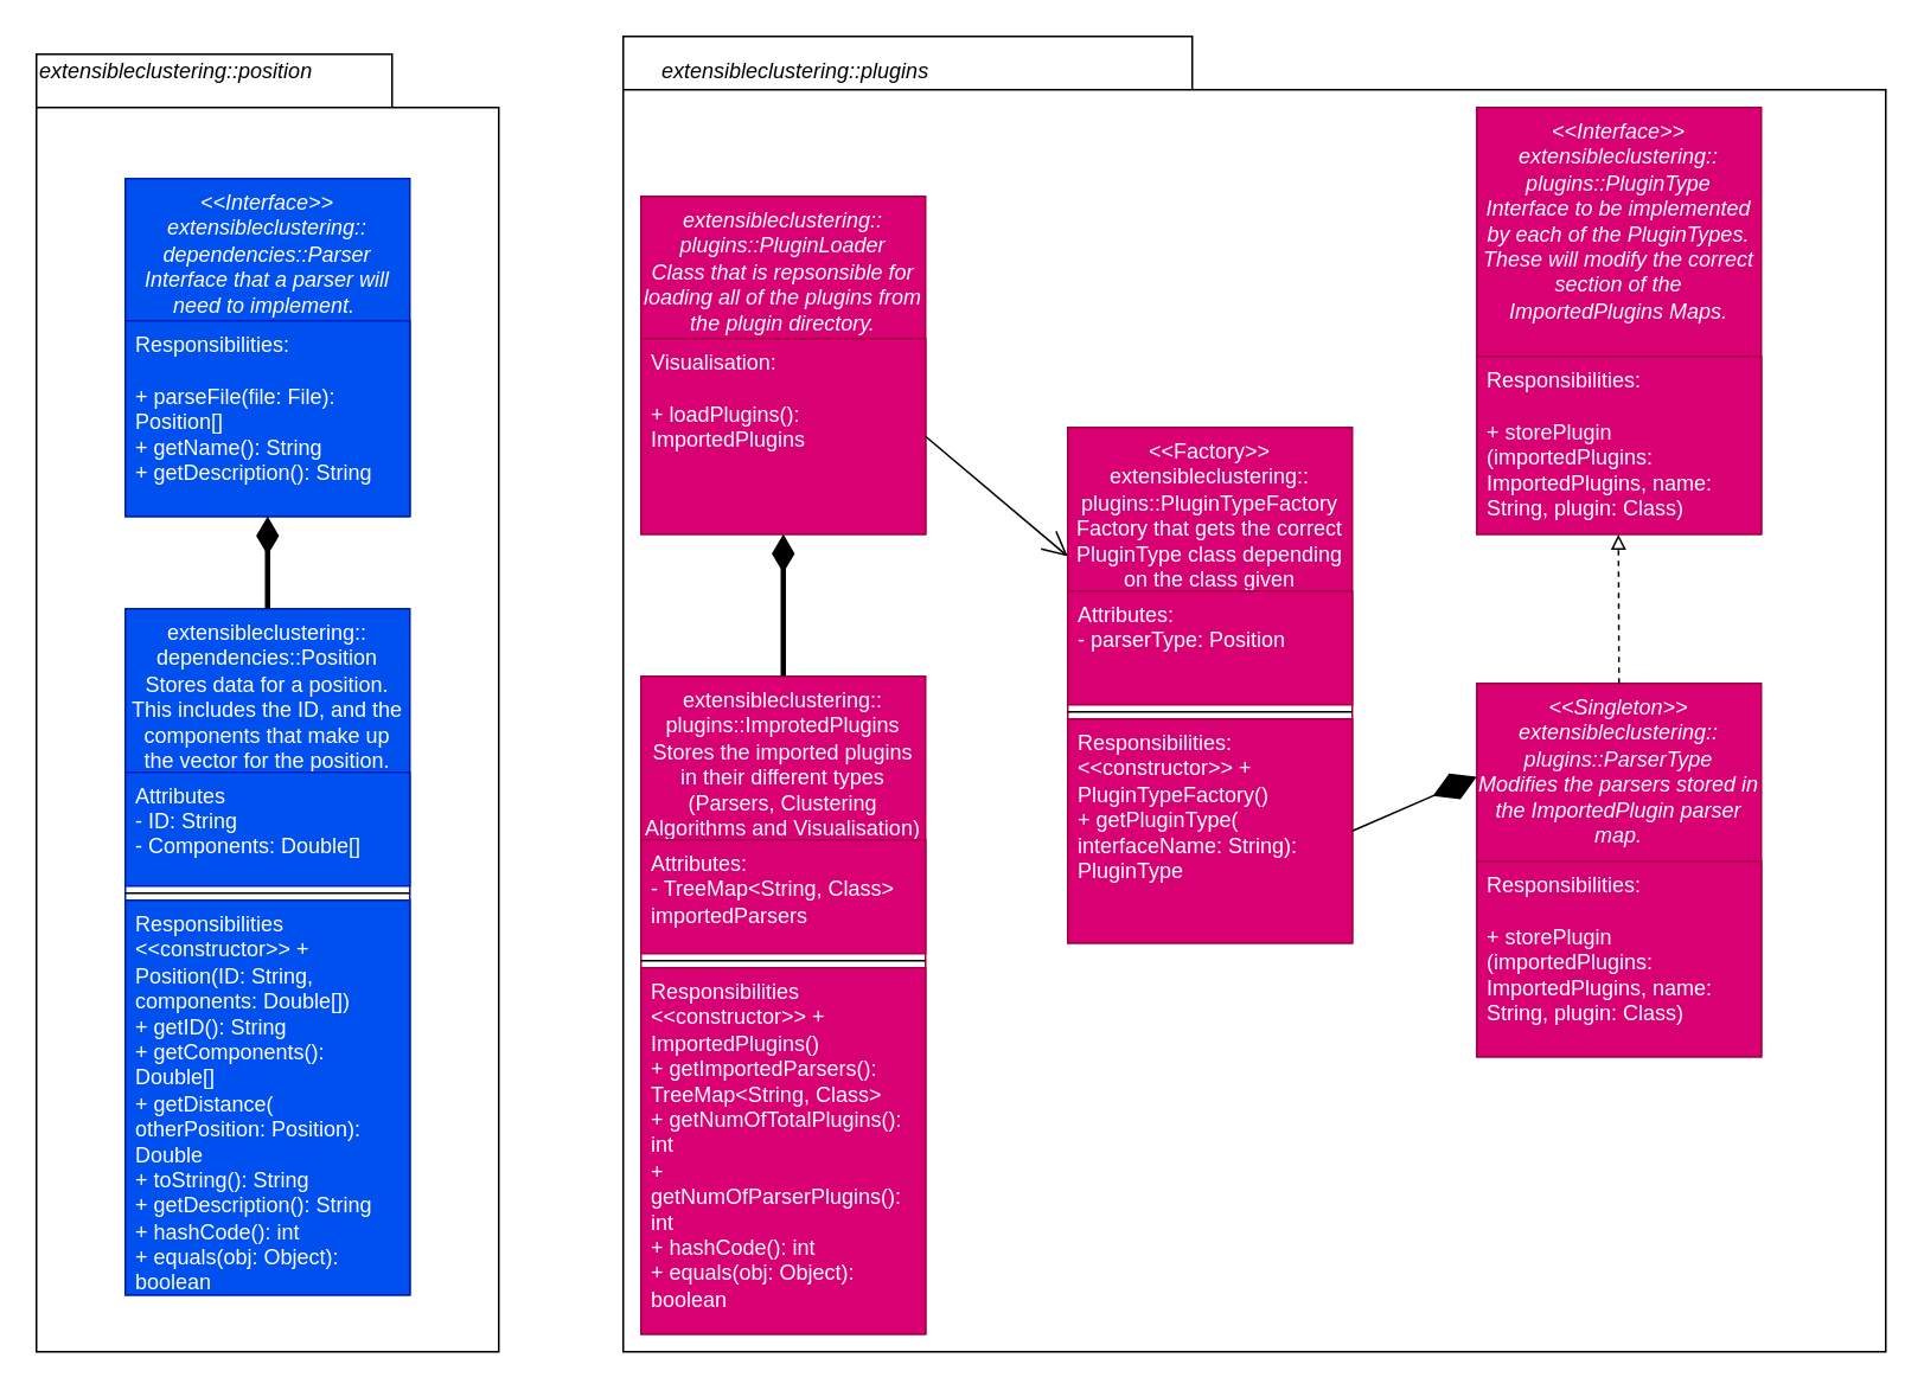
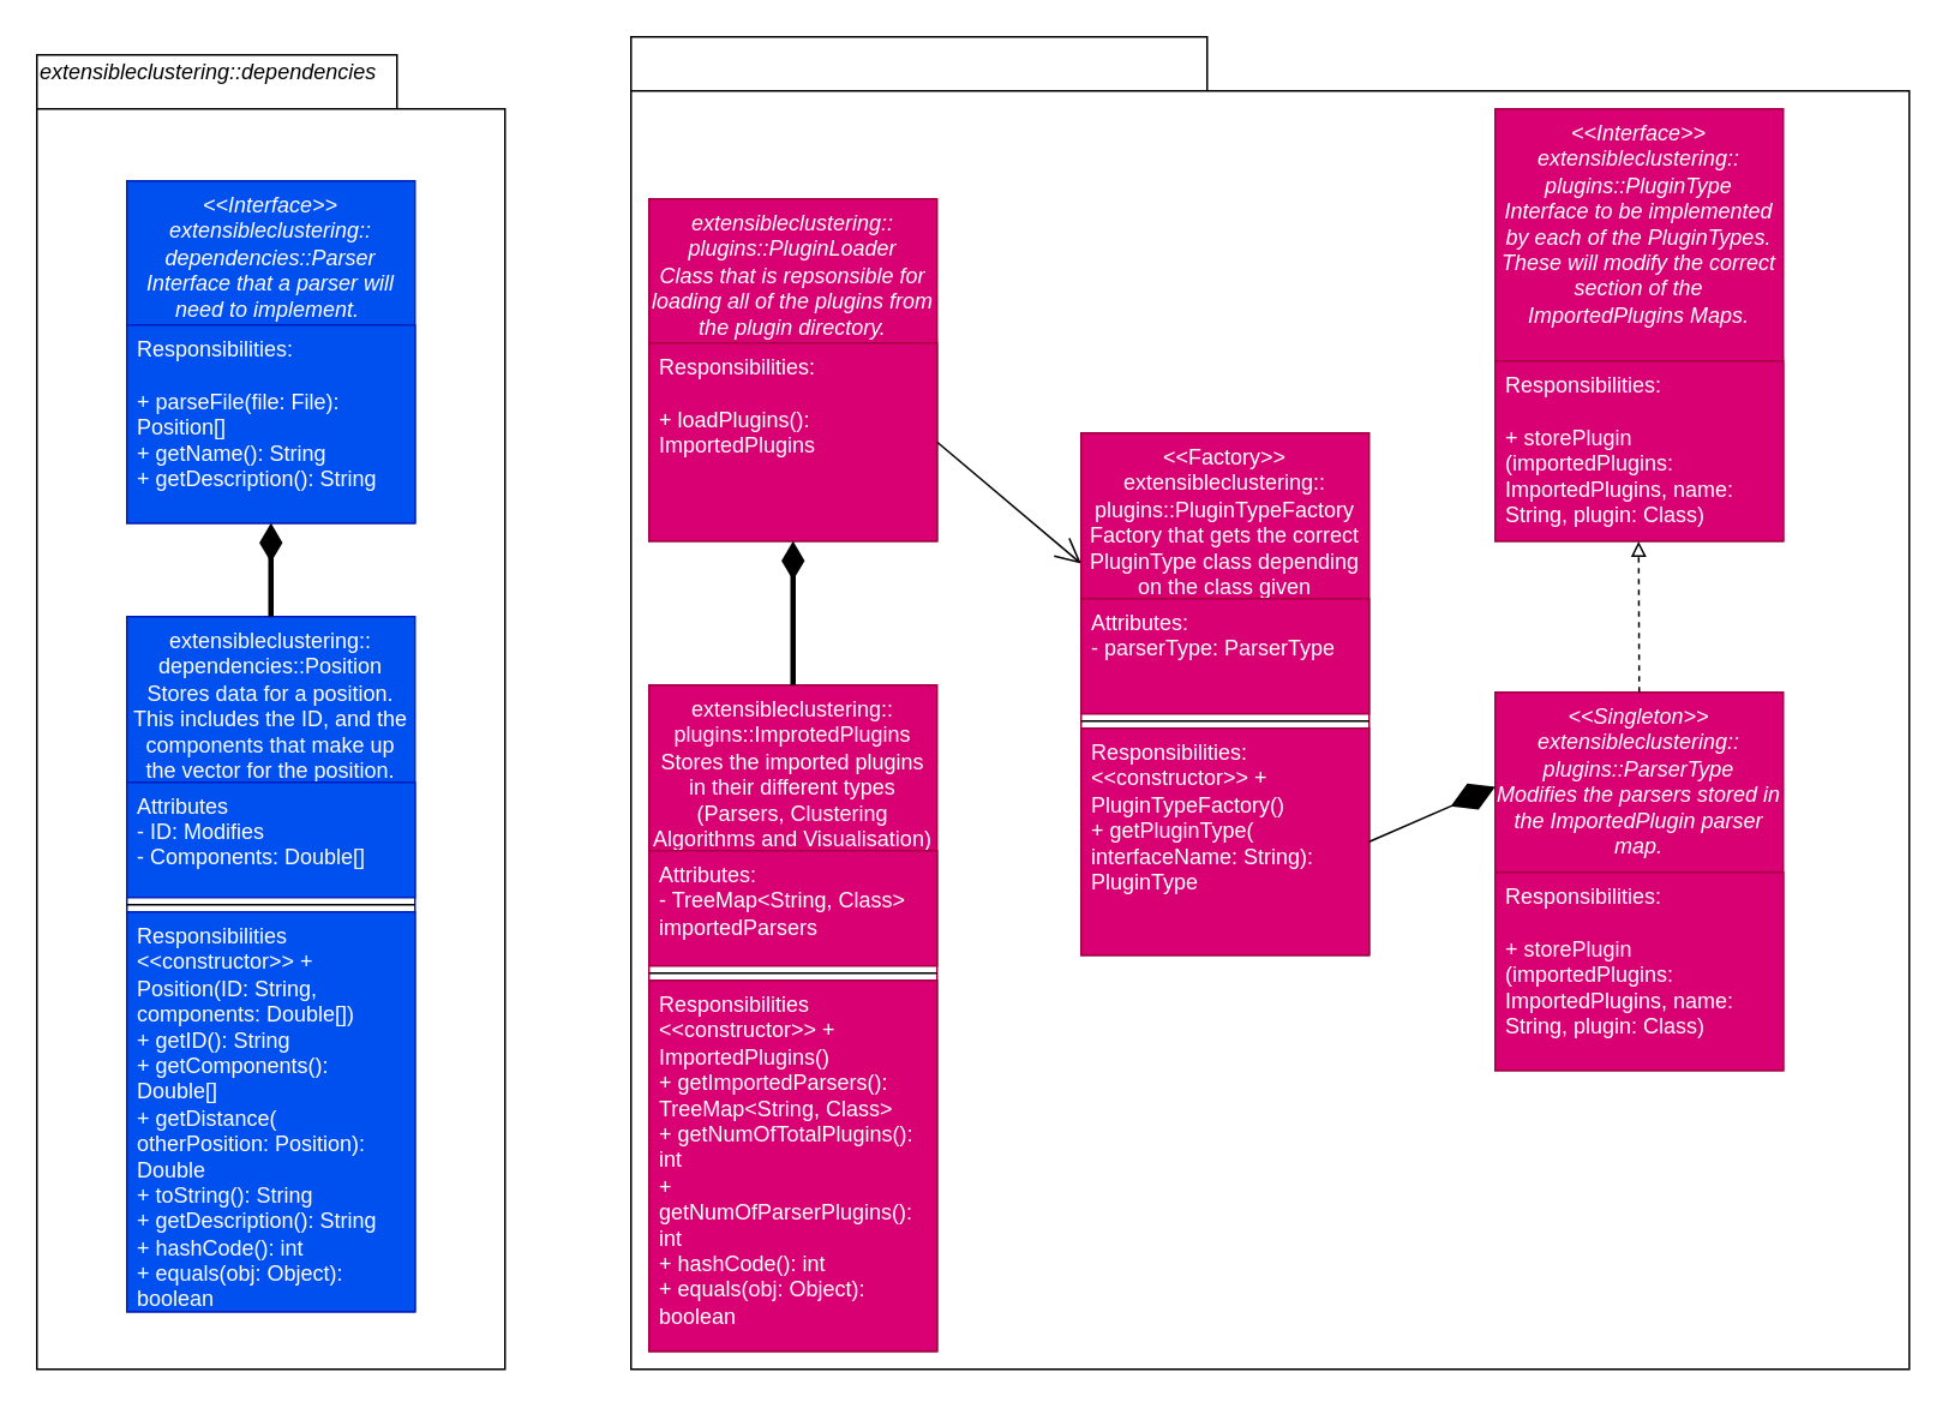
- <mxCell id="18" value="&lt;span style=&quot;font-style: italic ; text-align: center&quot;&gt;extensibleclustering::&lt;/span&gt;&lt;span style=&quot;font-style: italic ; text-align: center&quot;&gt;position&lt;/span&gt;" style="text;html=1;strokeColor=none;fillColor=none;align=left;verticalAlign=middle;whiteSpace=wrap;rounded=0;" parent="1" vertex="1"><mxGeometry x="20" y="20" width="250" height="40" as="geometry" /></mxCell>
+ <mxCell id="18" value="&lt;span style=&quot;font-style: italic ; text-align: center&quot;&gt;extensibleclustering::&lt;/span&gt;&lt;span style=&quot;font-style: italic ; text-align: center&quot;&gt;dependencies&lt;/span&gt;" style="text;html=1;strokeColor=none;fillColor=none;align=left;verticalAlign=middle;whiteSpace=wrap;rounded=0;" parent="1" vertex="1"><mxGeometry x="20" y="20" width="250" height="40" as="geometry" /></mxCell>
- <mxCell id="30" value="&lt;span style=&quot;font-style: italic ; text-align: center&quot;&gt;extensibleclustering::plugins&lt;/span&gt;" style="text;html=1;strokeColor=none;fillColor=none;align=left;verticalAlign=middle;whiteSpace=wrap;rounded=0;" parent="1" vertex="1"><mxGeometry x="370" y="20" width="250" height="40" as="geometry" /></mxCell>
- <mxCell id="5" value="Visualisation:&#10;&#10;+ loadPlugins(): ImportedPlugins" style="text;align=left;verticalAlign=top;spacingLeft=4;spacingRight=4;overflow=hidden;rotatable=0;points=[[0,0.5],[1,0.5]];portConstraint=eastwest;whiteSpace=wrap;fillColor=#d80073;strokeColor=#A50040;fontColor=#ffffff;" parent="4" vertex="1"><mxGeometry y="80" width="160" height="110" as="geometry" /></mxCell>
+ <mxCell id="5" value="Responsibilities:&#10;&#10;+ loadPlugins(): ImportedPlugins" style="text;align=left;verticalAlign=top;spacingLeft=4;spacingRight=4;overflow=hidden;rotatable=0;points=[[0,0.5],[1,0.5]];portConstraint=eastwest;whiteSpace=wrap;fillColor=#d80073;strokeColor=#A50040;fontColor=#ffffff;" parent="4" vertex="1"><mxGeometry y="80" width="160" height="110" as="geometry" /></mxCell>
- <mxCell id="21" value="Attributes:&#10;- parserType: Position" style="text;align=left;verticalAlign=top;spacingLeft=4;spacingRight=4;overflow=hidden;rotatable=0;points=[[0,0.5],[1,0.5]];portConstraint=eastwest;rounded=0;shadow=0;html=0;fontStyle=0;whiteSpace=wrap;fillColor=#d80073;strokeColor=#A50040;fontColor=#ffffff;" parent="20" vertex="1"><mxGeometry y="92" width="160" height="64" as="geometry" /></mxCell>
+ <mxCell id="21" value="Attributes:&#10;- parserType: ParserType" style="text;align=left;verticalAlign=top;spacingLeft=4;spacingRight=4;overflow=hidden;rotatable=0;points=[[0,0.5],[1,0.5]];portConstraint=eastwest;rounded=0;shadow=0;html=0;fontStyle=0;whiteSpace=wrap;fillColor=#d80073;strokeColor=#A50040;fontColor=#ffffff;" parent="20" vertex="1"><mxGeometry y="92" width="160" height="64" as="geometry" /></mxCell>
- <mxCell id="14" value="Attributes&#10;- ID: String&#10;- Components: Double[]" style="text;align=left;verticalAlign=top;spacingLeft=4;spacingRight=4;overflow=hidden;rotatable=0;points=[[0,0.5],[1,0.5]];portConstraint=eastwest;rounded=0;shadow=0;html=0;fontStyle=0;fillColor=#0050ef;strokeColor=#001DBC;fontColor=#ffffff;" parent="13" vertex="1"><mxGeometry y="92" width="160" height="64" as="geometry" /></mxCell>
+ <mxCell id="14" value="Attributes&#10;- ID: Modifies&#10;- Components: Double[]" style="text;align=left;verticalAlign=top;spacingLeft=4;spacingRight=4;overflow=hidden;rotatable=0;points=[[0,0.5],[1,0.5]];portConstraint=eastwest;rounded=0;shadow=0;html=0;fontStyle=0;fillColor=#0050ef;strokeColor=#001DBC;fontColor=#ffffff;" parent="13" vertex="1"><mxGeometry y="92" width="160" height="64" as="geometry" /></mxCell>
